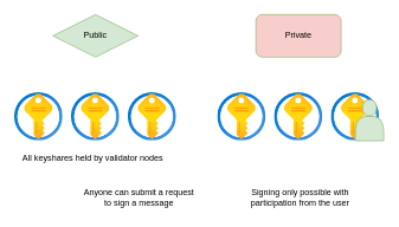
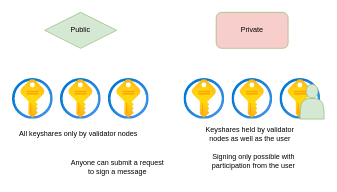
- <mxCell id="7" value="All keyshares held by validator nodes" style="text;html=1;align=center;verticalAlign=middle;resizable=0;points=[];autosize=1;strokeColor=none;fillColor=none;" parent="1" vertex="1"><mxGeometry x="20" y="208" width="220" height="30" as="geometry" /></mxCell>
+ <mxCell id="7" value="All keyshares only by validator nodes" style="text;html=1;align=center;verticalAlign=middle;resizable=0;points=[];autosize=1;strokeColor=none;fillColor=none;" parent="1" vertex="1"><mxGeometry x="20" y="208" width="220" height="30" as="geometry" /></mxCell>
+ <mxCell id="11" value="&lt;div&gt;Keyshares held by validator&lt;/div&gt;&lt;div&gt;nodes as well as the user&lt;/div&gt;" style="text;html=1;align=center;verticalAlign=middle;resizable=0;points=[];autosize=1;strokeColor=none;fillColor=none;" parent="1" vertex="1"><mxGeometry x="331" y="203" width="170" height="40" as="geometry" /></mxCell>
- <mxCell id="14" value="Signing only possible with participation from the user" style="text;html=1;strokeColor=none;fillColor=none;align=center;verticalAlign=middle;whiteSpace=wrap;rounded=0;" parent="1" vertex="1"><mxGeometry x="325" y="263" width="195" height="30" as="geometry" /></mxCell>
+ <mxCell id="14" value="Signing only possible with participation from the user" style="text;html=1;strokeColor=none;fillColor=none;align=center;verticalAlign=middle;whiteSpace=wrap;rounded=0;" parent="1" vertex="1"><mxGeometry x="325" y="253" width="195" height="30" as="geometry" /></mxCell>
